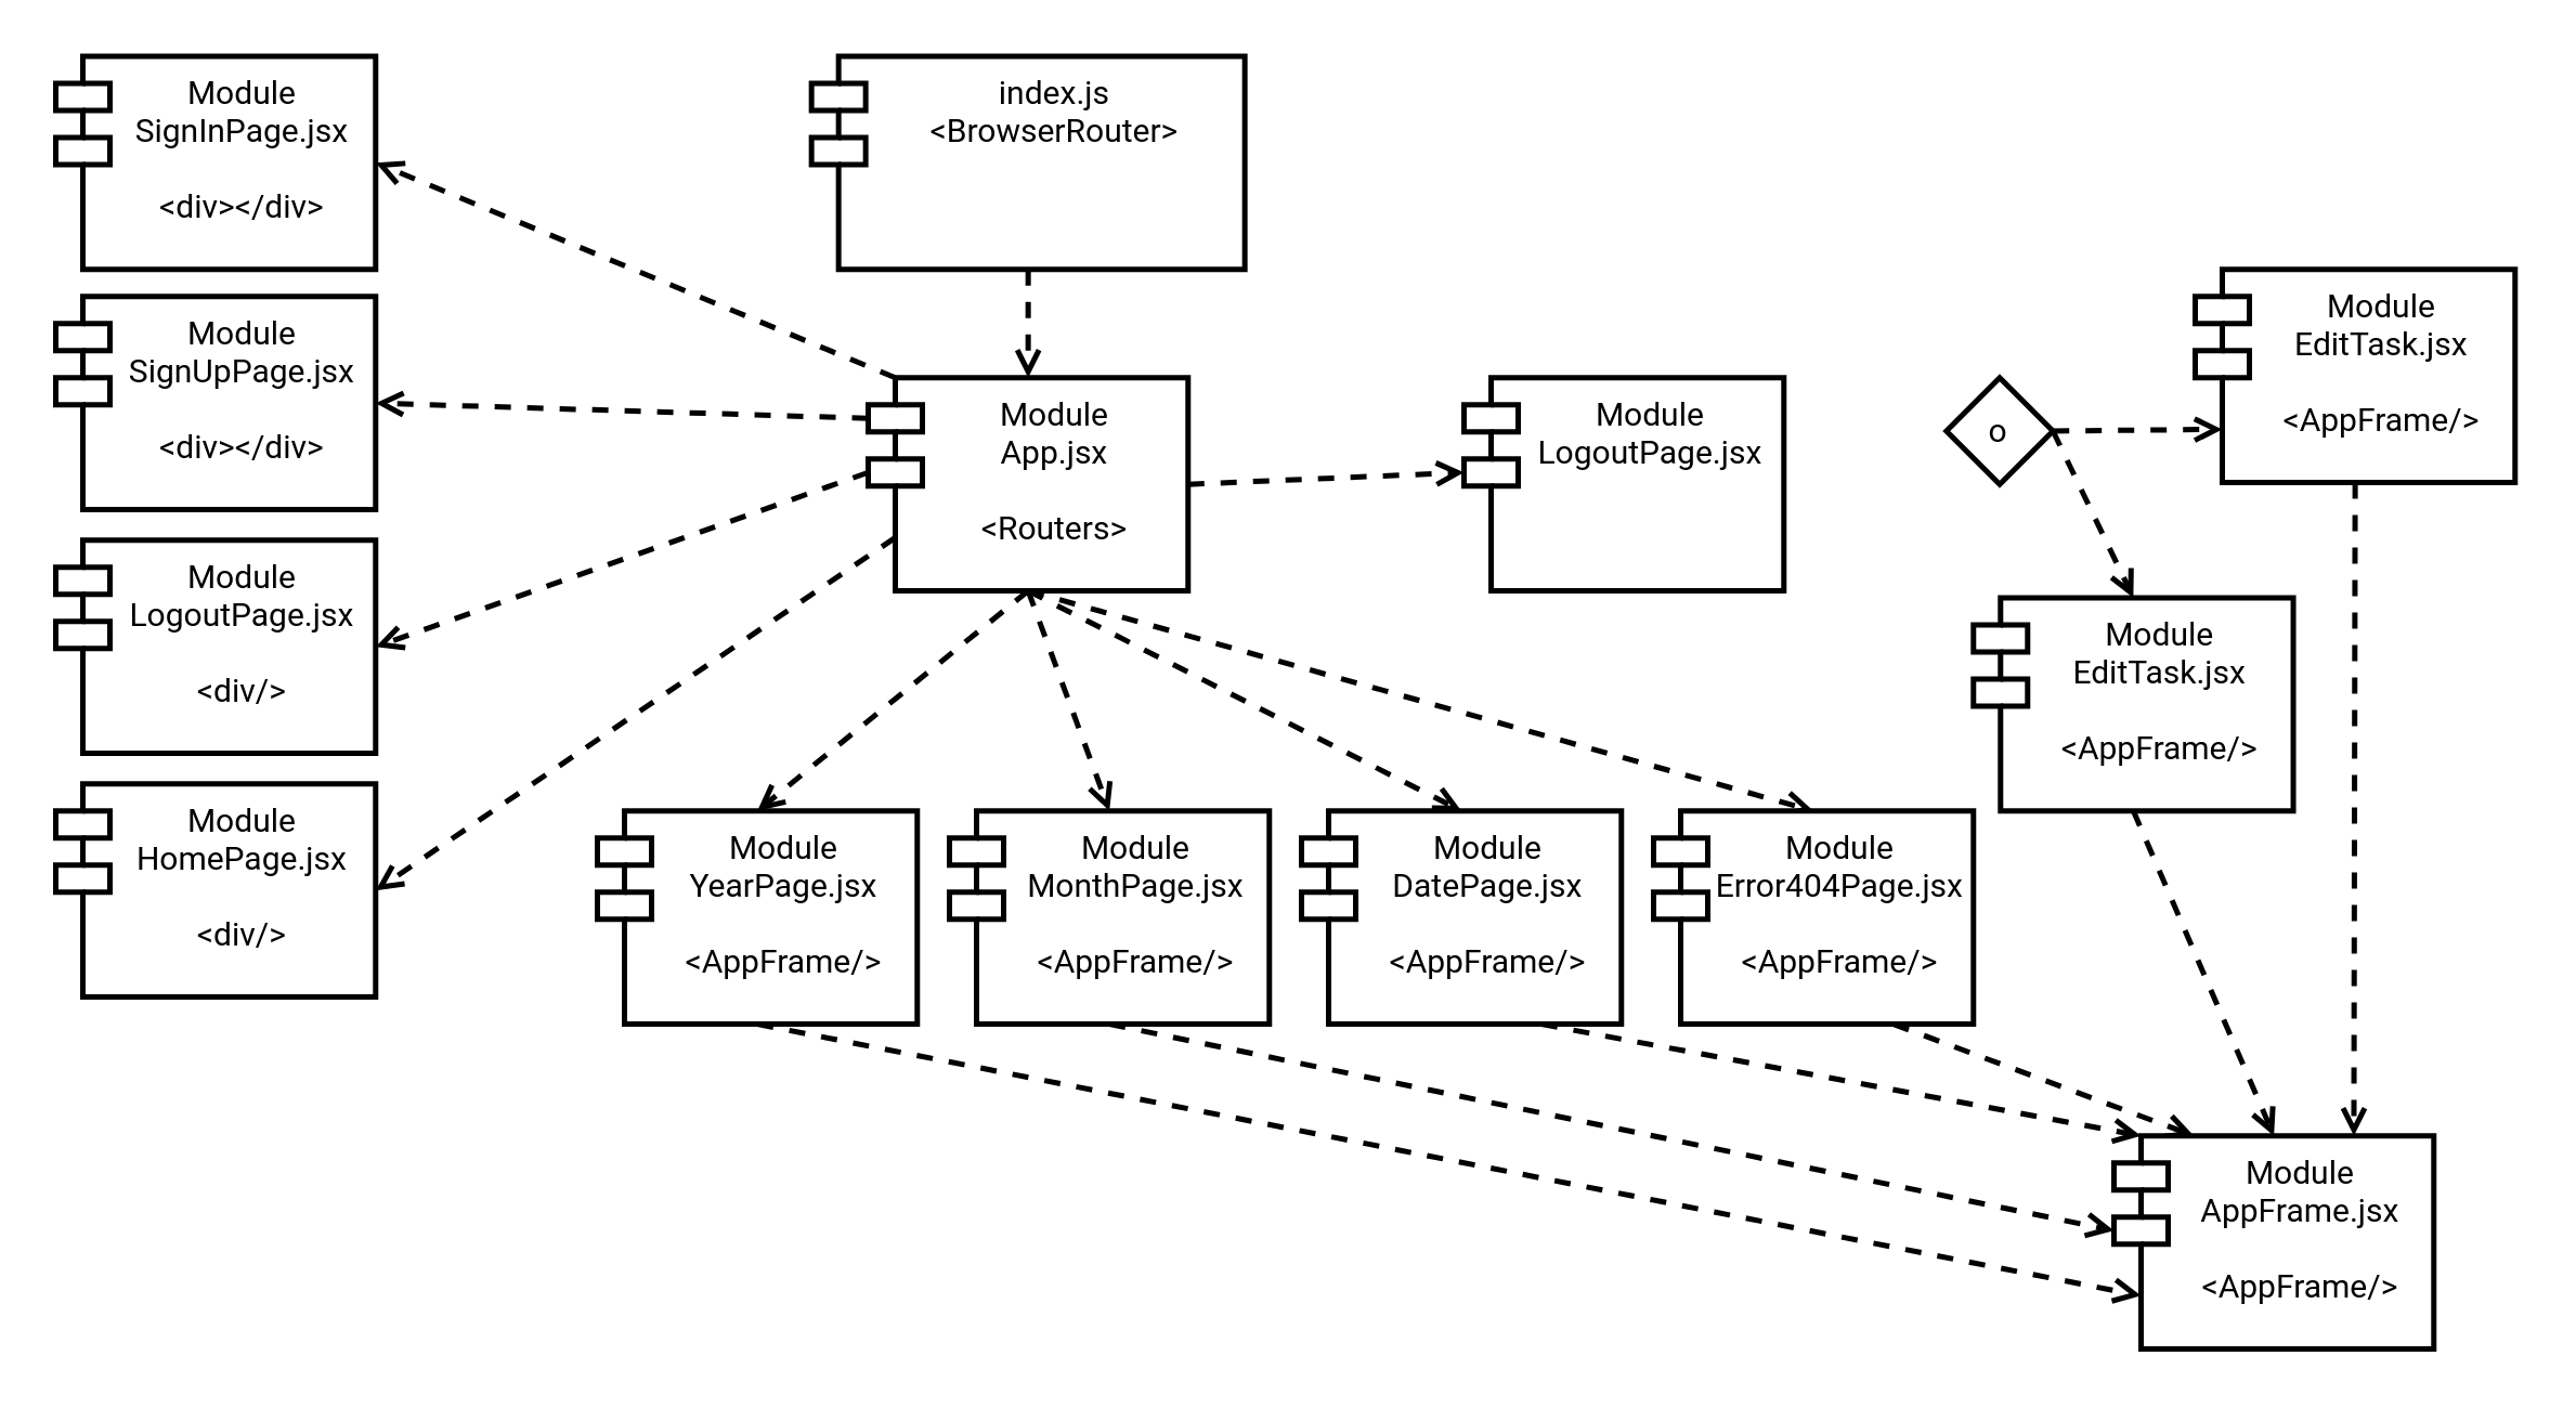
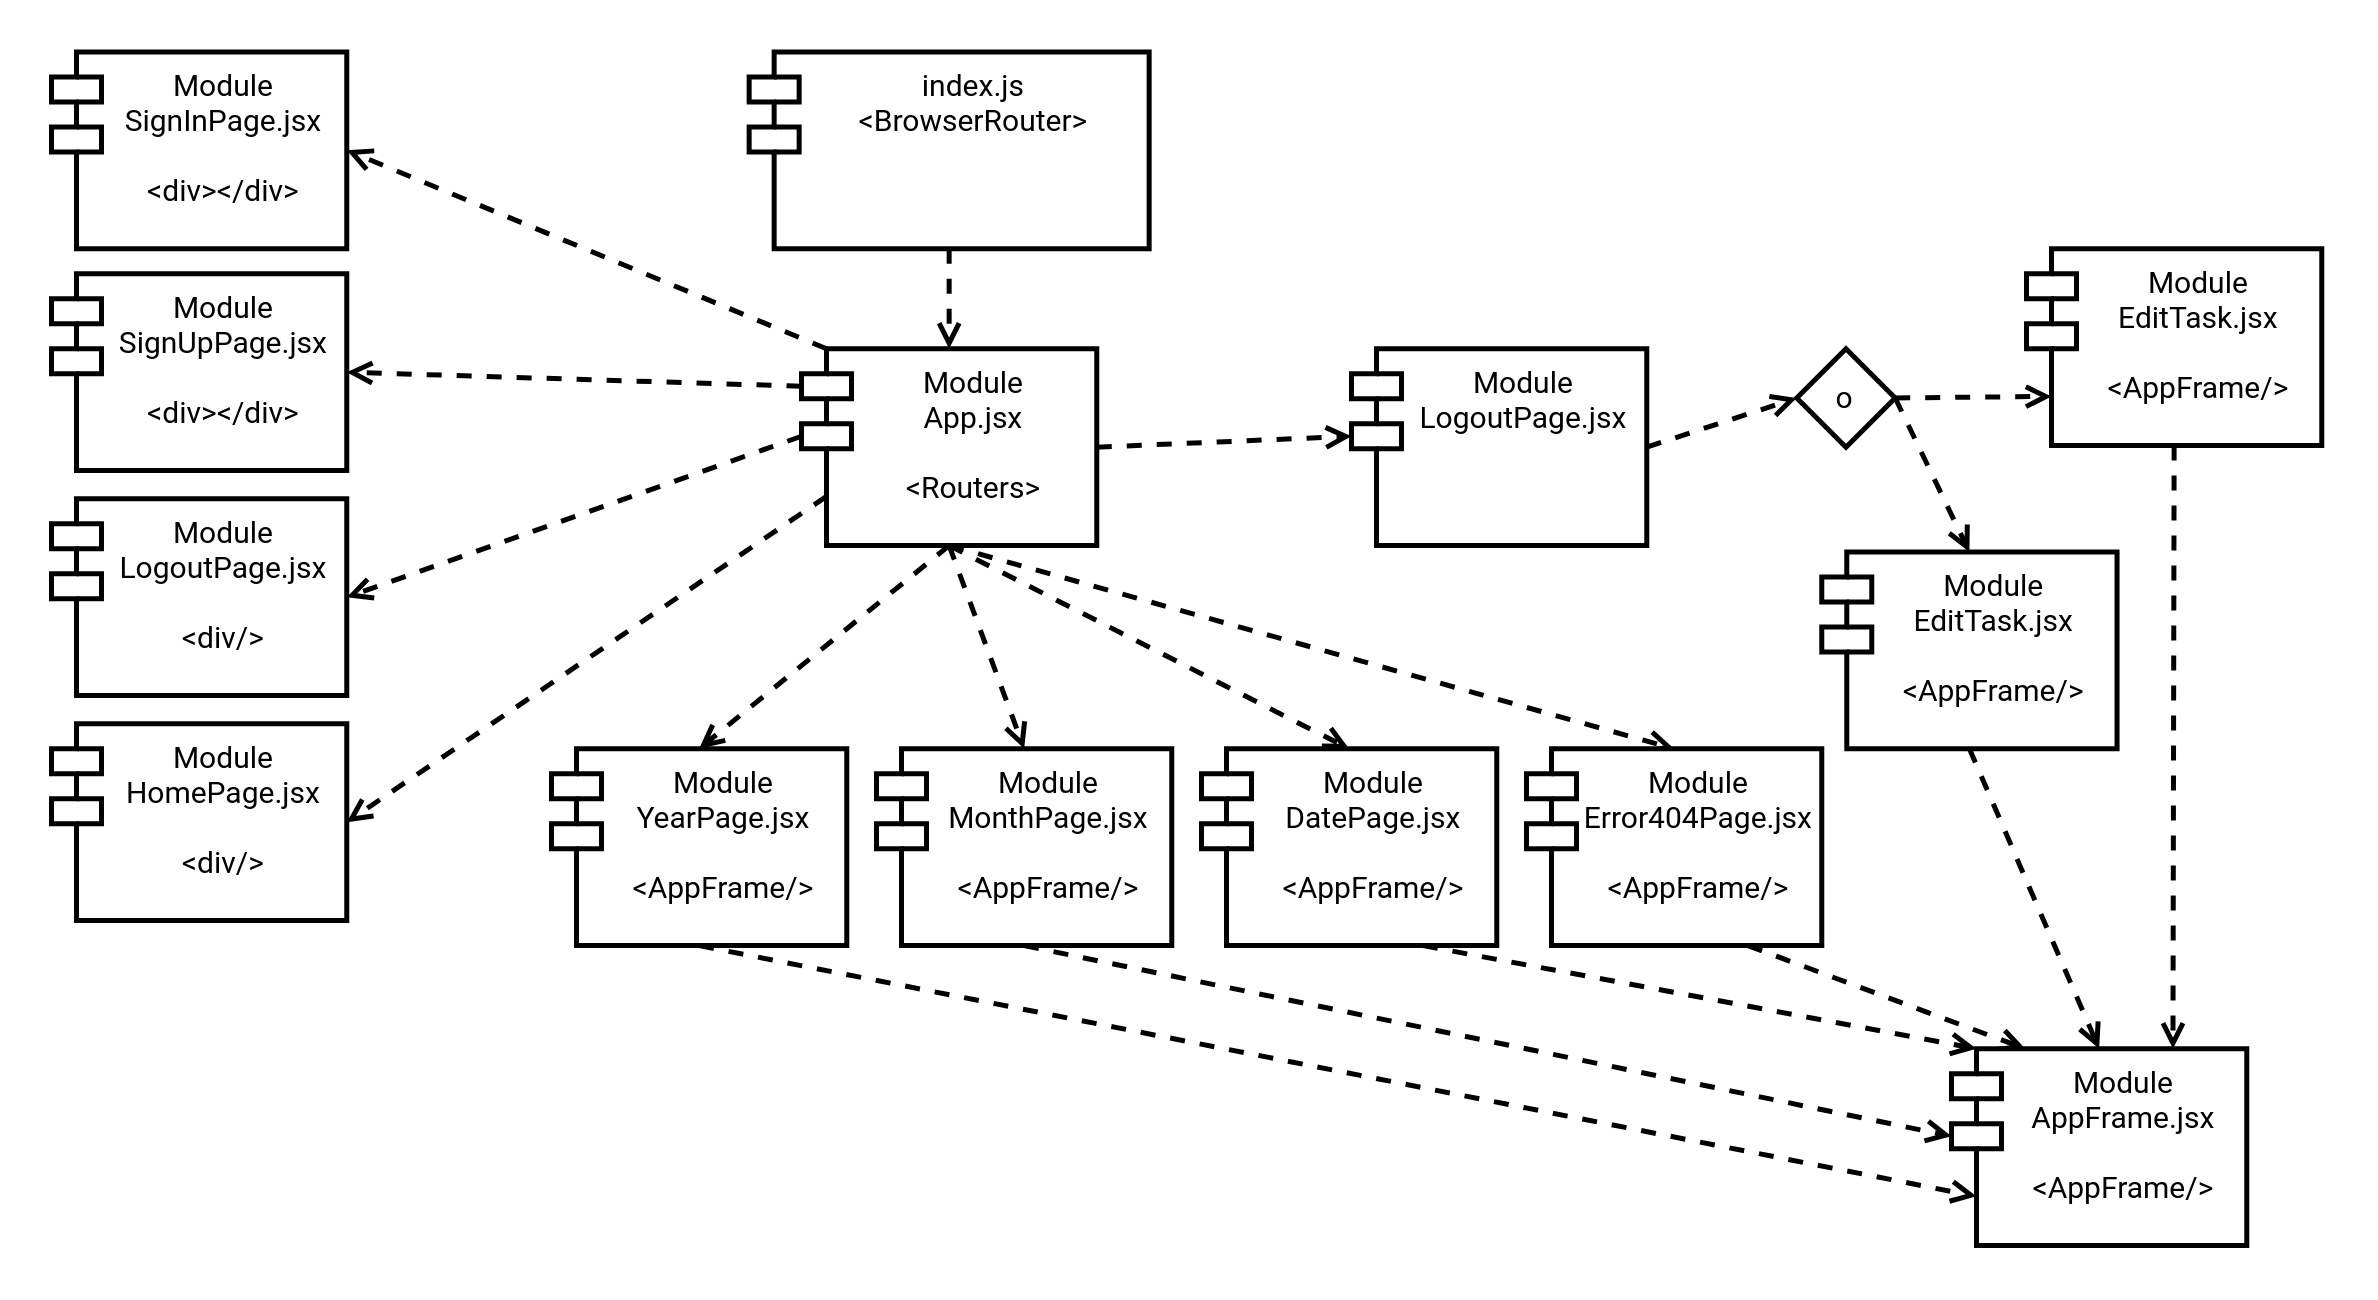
+ <mxCell id="27" style="edgeStyle=none;rounded=0;orthogonalLoop=1;jettySize=auto;html=1;exitX=1;exitY=0.5;exitDx=0;exitDy=0;entryX=0;entryY=0.5;entryDx=0;entryDy=0;entryPerimeter=0;fontFamily=Roboto;fontSource=https%3A%2F%2Ffonts.googleapis.com%2Fcss%3Ffamily%3DRoboto;endArrow=open;endFill=0;strokeWidth=2;dashed=1;" edge="1" parent="1" source="28" target="35"><mxGeometry relative="1" as="geometry" /></mxCell>
